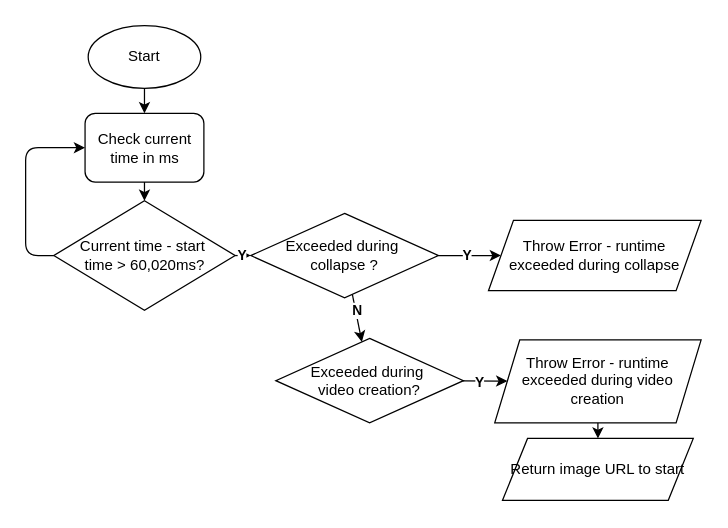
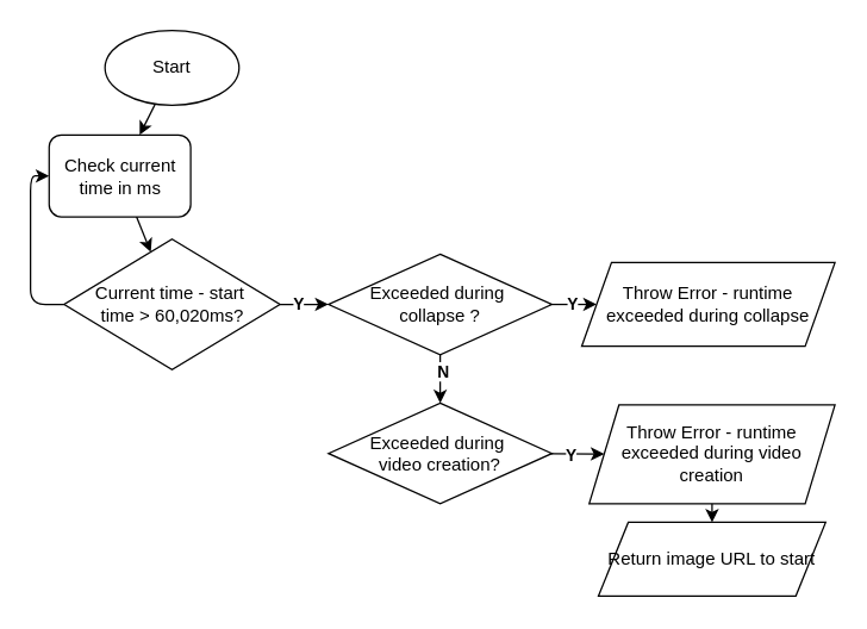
- <mxCell id="5" value="Check current time in ms" style="rounded=1;whiteSpace=wrap;html=1;" vertex="1" parent="1"><mxGeometry x="67.5" y="90" width="95" height="55" as="geometry" /></mxCell>
+ <mxCell id="5" value="Check current time in ms" style="rounded=1;whiteSpace=wrap;html=1;" vertex="1" parent="1"><mxGeometry x="32.5" y="90" width="95" height="55" as="geometry" /></mxCell>
- <mxCell id="14" value="Exceeded during&amp;nbsp;&lt;div&gt;collapse ?&lt;/div&gt;" style="rhombus;whiteSpace=wrap;html=1;rounded=0;" vertex="1" parent="1"><mxGeometry x="200" y="170" width="150" height="67.5" as="geometry" /></mxCell>
+ <mxCell id="14" value="Exceeded during&amp;nbsp;&lt;div&gt;collapse ?&lt;/div&gt;" style="rhombus;whiteSpace=wrap;html=1;rounded=0;" vertex="1" parent="1"><mxGeometry x="220" y="170" width="150" height="67.5" as="geometry" /></mxCell>
